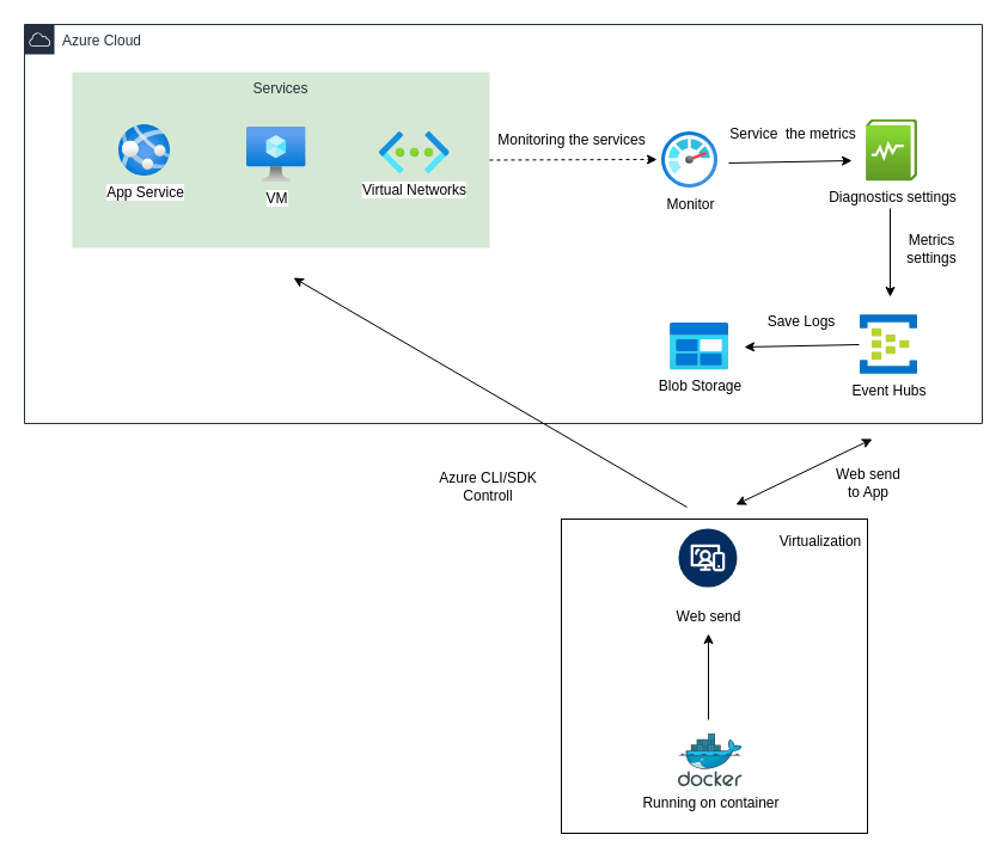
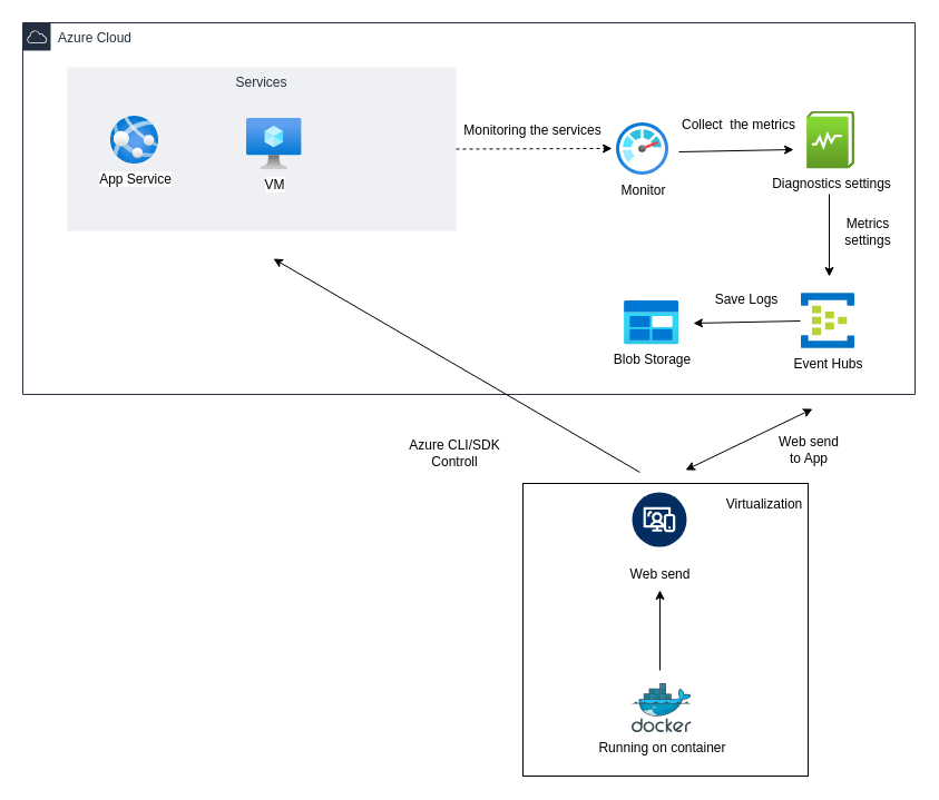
- <mxCell id="4" value="Services" style="fillColor=#d5e8d4;strokeColor=none;dashed=0;verticalAlign=top;fontStyle=0;fontColor=#232F3D;whiteSpace=wrap;html=1;" vertex="1" parent="3"><mxGeometry x="40" y="40" width="349" height="147" as="geometry" /></mxCell>
+ <mxCell id="4" value="Services" style="fillColor=#EFF0F3;strokeColor=none;dashed=0;verticalAlign=top;fontStyle=0;fontColor=#232F3D;whiteSpace=wrap;html=1;" vertex="1" parent="3"><mxGeometry x="40" y="40" width="349" height="147" as="geometry" /></mxCell>
- <mxCell id="11" value="Service&amp;nbsp; the metrics" style="text;html=1;align=center;verticalAlign=middle;whiteSpace=wrap;rounded=0;" vertex="1" parent="3"><mxGeometry x="578" y="83" width="130" height="18" as="geometry" /></mxCell>
+ <mxCell id="11" value="Collect&amp;nbsp; the metrics" style="text;html=1;align=center;verticalAlign=middle;whiteSpace=wrap;rounded=0;" vertex="1" parent="3"><mxGeometry x="578" y="83" width="130" height="18" as="geometry" /></mxCell>
- <mxCell id="7" value="Virtual Networks" style="image;aspect=fixed;html=1;points=[];align=center;fontSize=12;image=img/lib/azure2/networking/Virtual_Networks.svg;" vertex="1" parent="3"><mxGeometry x="297" y="90" width="58.64" height="35" as="geometry" /></mxCell>
- <mxCell id="6" value="VM" style="image;aspect=fixed;html=1;points=[];align=center;fontSize=12;image=img/lib/azure2/compute/Virtual_Machine.svg;" vertex="1" parent="3"><mxGeometry x="186" y="86" width="49.6" height="46" as="geometry" /></mxCell>
+ <mxCell id="6" value="VM" style="image;aspect=fixed;html=1;points=[];align=center;fontSize=12;image=img/lib/azure2/compute/Virtual_Machine.svg;" vertex="1" parent="3"><mxGeometry x="201" y="86" width="49.6" height="46" as="geometry" /></mxCell>
